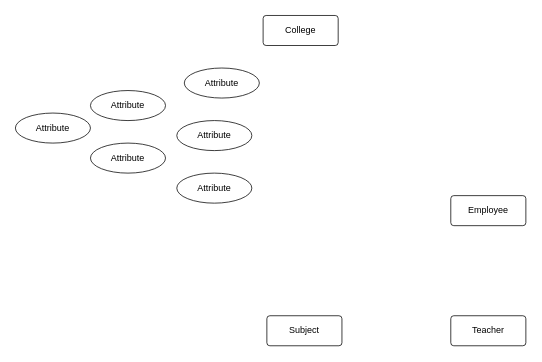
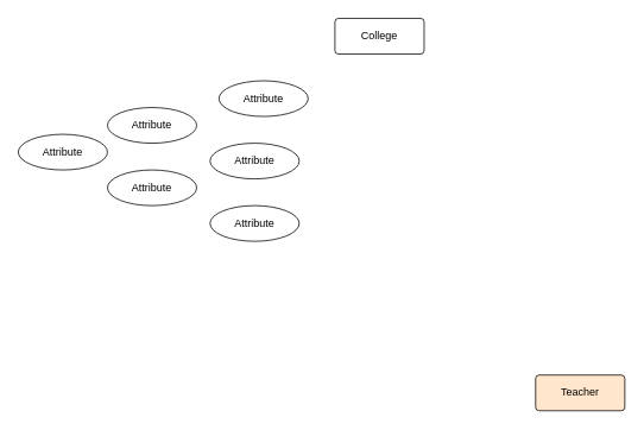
- <mxCell id="2" value="College" style="rounded=1;arcSize=10;whiteSpace=wrap;html=1;align=center;" vertex="1" parent="1"><mxGeometry x="350" y="20" width="100" height="40" as="geometry" /></mxCell>
+ <mxCell id="2" value="College" style="rounded=1;arcSize=10;whiteSpace=wrap;html=1;align=center;" vertex="1" parent="1"><mxGeometry x="375" y="20" width="100" height="40" as="geometry" /></mxCell>
- <mxCell id="5" value="Employee" style="rounded=1;arcSize=10;whiteSpace=wrap;html=1;align=center;" vertex="1" parent="1"><mxGeometry x="600" y="260" width="100" height="40" as="geometry" /></mxCell>
- <mxCell id="4" value="Subject" style="rounded=1;arcSize=10;whiteSpace=wrap;html=1;align=center;" vertex="1" parent="1"><mxGeometry x="355" y="420" width="100" height="40" as="geometry" /></mxCell>
- <mxCell id="3" value="Teacher" style="rounded=1;arcSize=10;whiteSpace=wrap;html=1;align=center;" vertex="1" parent="1"><mxGeometry x="600" y="420" width="100" height="40" as="geometry" /></mxCell>
+ <mxCell id="3" value="Teacher" style="rounded=1;arcSize=10;whiteSpace=wrap;html=1;align=center;fillColor=#ffe6cc;" vertex="1" parent="1"><mxGeometry x="600" y="420" width="100" height="40" as="geometry" /></mxCell>
